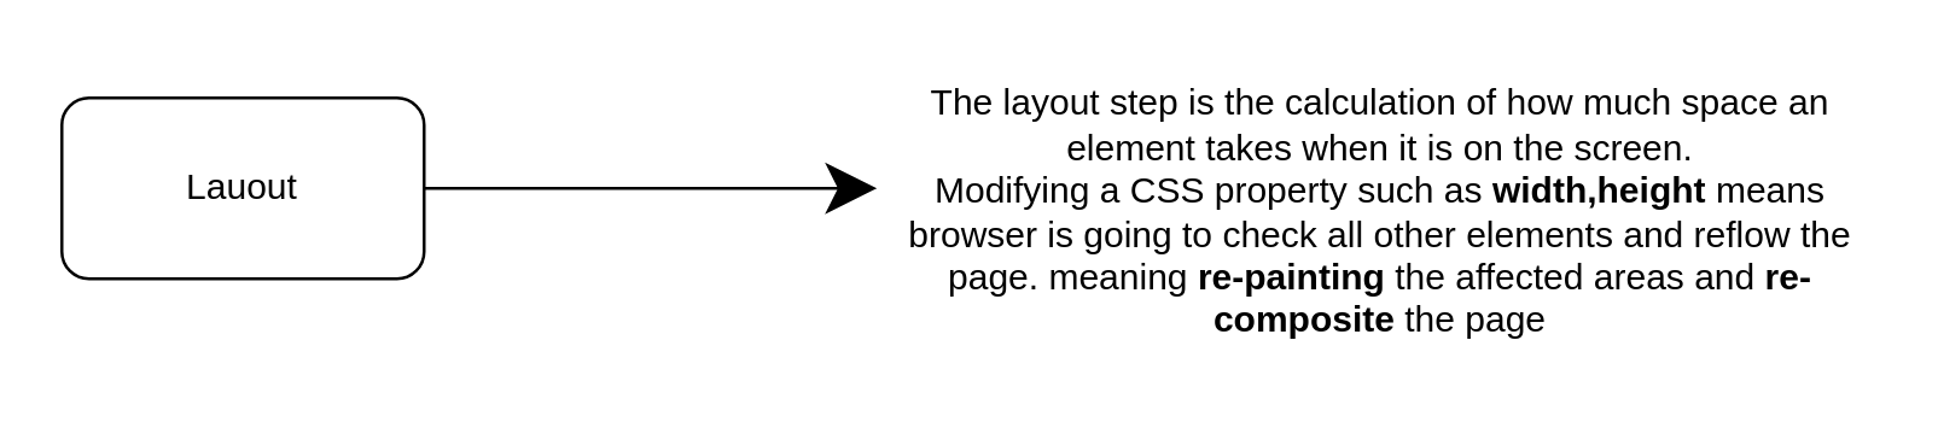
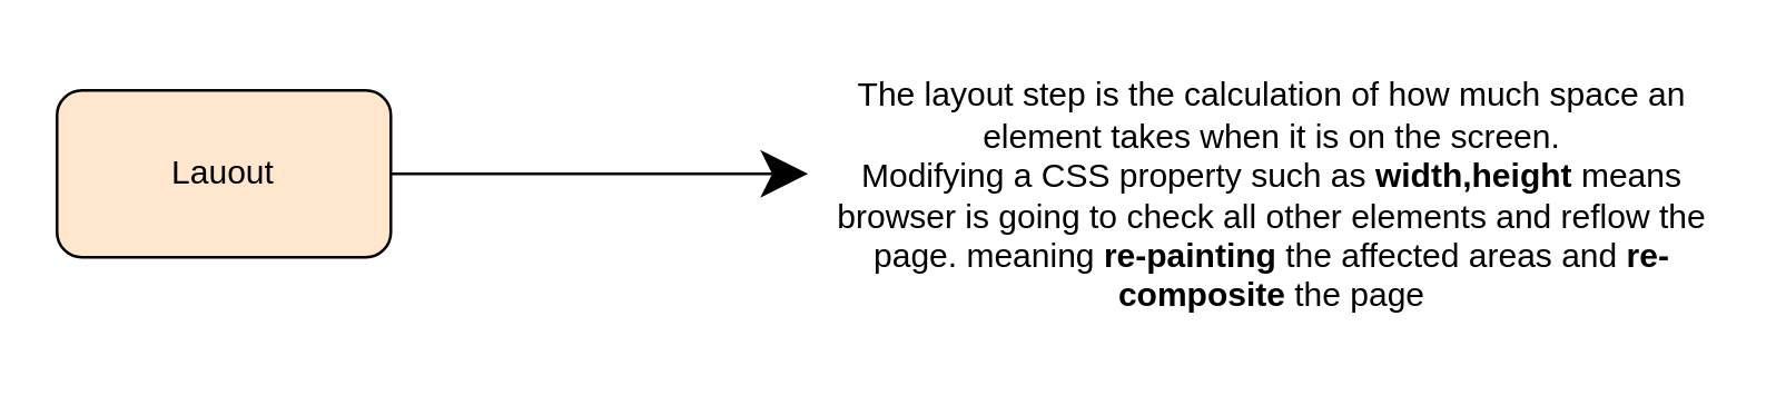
- <mxCell id="2" value="Lauout" style="rounded=1;whiteSpace=wrap;html=1;hachureGap=4;pointerEvents=0;" vertex="1" parent="1"><mxGeometry x="20" y="32" width="120" height="60" as="geometry" /></mxCell>
+ <mxCell id="2" value="Lauout" style="rounded=1;whiteSpace=wrap;html=1;hachureGap=4;pointerEvents=0;fillColor=#ffe6cc;" vertex="1" parent="1"><mxGeometry x="20" y="32" width="120" height="60" as="geometry" /></mxCell>
